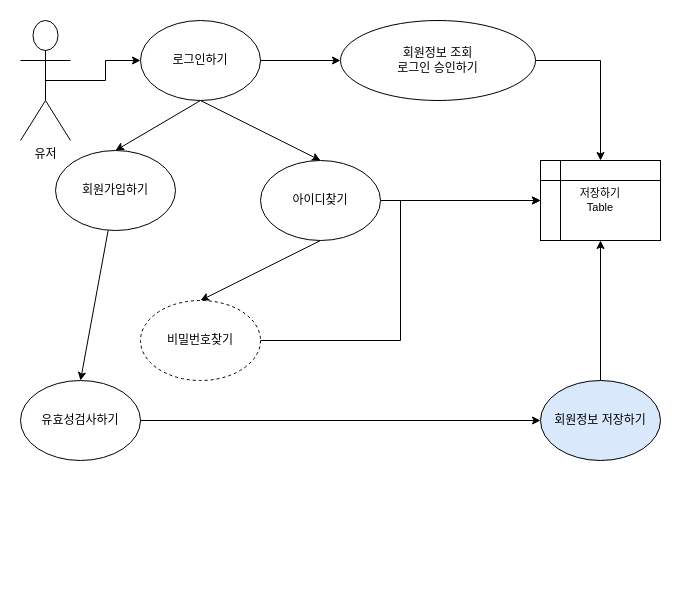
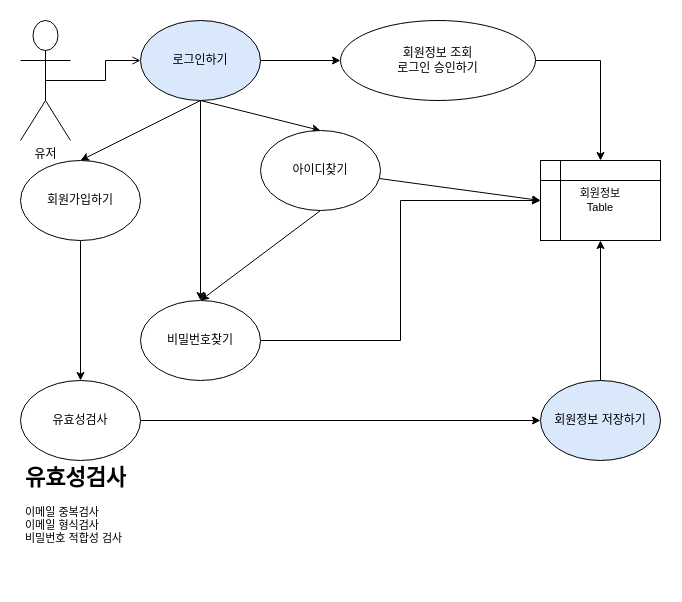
- <mxCell id="2" style="edgeStyle=orthogonalEdgeStyle;rounded=0;orthogonalLoop=1;jettySize=auto;html=1;exitX=0.5;exitY=0.5;exitDx=0;exitDy=0;exitPerimeter=0;entryX=0;entryY=0.5;entryDx=0;entryDy=0;" edge="1" parent="1" source="3" target="8"><mxGeometry relative="1" as="geometry" /></mxCell>
+ <mxCell id="2" style="edgeStyle=orthogonalEdgeStyle;rounded=0;orthogonalLoop=1;jettySize=auto;html=1;exitX=0.5;exitY=0.5;exitDx=0;exitDy=0;exitPerimeter=0;entryX=0;entryY=0.5;entryDx=0;entryDy=0;endArrow=open;" edge="1" parent="1" source="3" target="8"><mxGeometry relative="1" as="geometry" /></mxCell>
- <mxCell id="8" value="로그인하기" style="ellipse;whiteSpace=wrap;html=1;" vertex="1" parent="1"><mxGeometry x="140" y="20" width="120" height="80" as="geometry" /></mxCell>
+ <mxCell id="8" value="로그인하기" style="ellipse;whiteSpace=wrap;html=1;fillColor=#dae8fc;" vertex="1" parent="1"><mxGeometry x="140" y="20" width="120" height="80" as="geometry" /></mxCell>
- <mxCell id="10" value="회원가입하기" style="ellipse;whiteSpace=wrap;html=1;" vertex="1" parent="1"><mxGeometry x="55" y="150" width="120" height="80" as="geometry" /></mxCell>
+ <mxCell id="10" value="회원가입하기" style="ellipse;whiteSpace=wrap;html=1;" vertex="1" parent="1"><mxGeometry x="20" y="160" width="120" height="80" as="geometry" /></mxCell>
+ <mxCell id="4" style="edgeStyle=orthogonalEdgeStyle;rounded=0;orthogonalLoop=1;jettySize=auto;html=1;entryX=0.5;entryY=0;entryDx=0;entryDy=0;" edge="1" parent="1" source="8" target="15"><mxGeometry relative="1" as="geometry" /></mxCell>
- <mxCell id="13" value="아이디찾기" style="ellipse;whiteSpace=wrap;html=1;" vertex="1" parent="1"><mxGeometry x="260" y="160" width="120" height="80" as="geometry" /></mxCell>
+ <mxCell id="13" value="아이디찾기" style="ellipse;whiteSpace=wrap;html=1;" vertex="1" parent="1"><mxGeometry x="260" y="130" width="120" height="80" as="geometry" /></mxCell>
- <mxCell id="21" value="저장하기&lt;br&gt;Table" style="shape=internalStorage;whiteSpace=wrap;html=1;backgroundOutline=1;fontFamily=Helvetica;fontSize=11;fontColor=default;" vertex="1" parent="1"><mxGeometry x="540" y="160" width="120" height="80" as="geometry" /></mxCell>
+ <mxCell id="21" value="회원정보&lt;br&gt;Table" style="shape=internalStorage;whiteSpace=wrap;html=1;backgroundOutline=1;fontFamily=Helvetica;fontSize=11;fontColor=default;" vertex="1" parent="1"><mxGeometry x="540" y="160" width="120" height="80" as="geometry" /></mxCell>
- <mxCell id="15" value="비밀번호찾기" style="ellipse;whiteSpace=wrap;html=1;dashed=1;" vertex="1" parent="1"><mxGeometry x="140" y="300" width="120" height="80" as="geometry" /></mxCell>
+ <mxCell id="15" value="비밀번호찾기" style="ellipse;whiteSpace=wrap;html=1;" vertex="1" parent="1"><mxGeometry x="140" y="300" width="120" height="80" as="geometry" /></mxCell>
- <mxCell id="17" value="유효성검사하기" style="ellipse;whiteSpace=wrap;html=1;" vertex="1" parent="1"><mxGeometry x="20" y="380" width="120" height="80" as="geometry" /></mxCell>
+ <mxCell id="17" value="유효성검사" style="ellipse;whiteSpace=wrap;html=1;" vertex="1" parent="1"><mxGeometry x="20" y="380" width="120" height="80" as="geometry" /></mxCell>
+ <mxCell id="18" value="&lt;h1&gt;유효성검사&lt;/h1&gt;&lt;div&gt;이메일 중복검사&lt;/div&gt;&lt;div&gt;이메일 형식검사&lt;/div&gt;&lt;div&gt;비밀번호 적합성 검사&lt;/div&gt;" style="text;html=1;strokeColor=none;fillColor=none;spacing=5;spacingTop=-20;whiteSpace=wrap;overflow=hidden;rounded=0;fontSize=11;fontFamily=Helvetica;fontColor=default;" vertex="1" parent="1"><mxGeometry x="20" y="460" width="190" height="120" as="geometry" /></mxCell>
